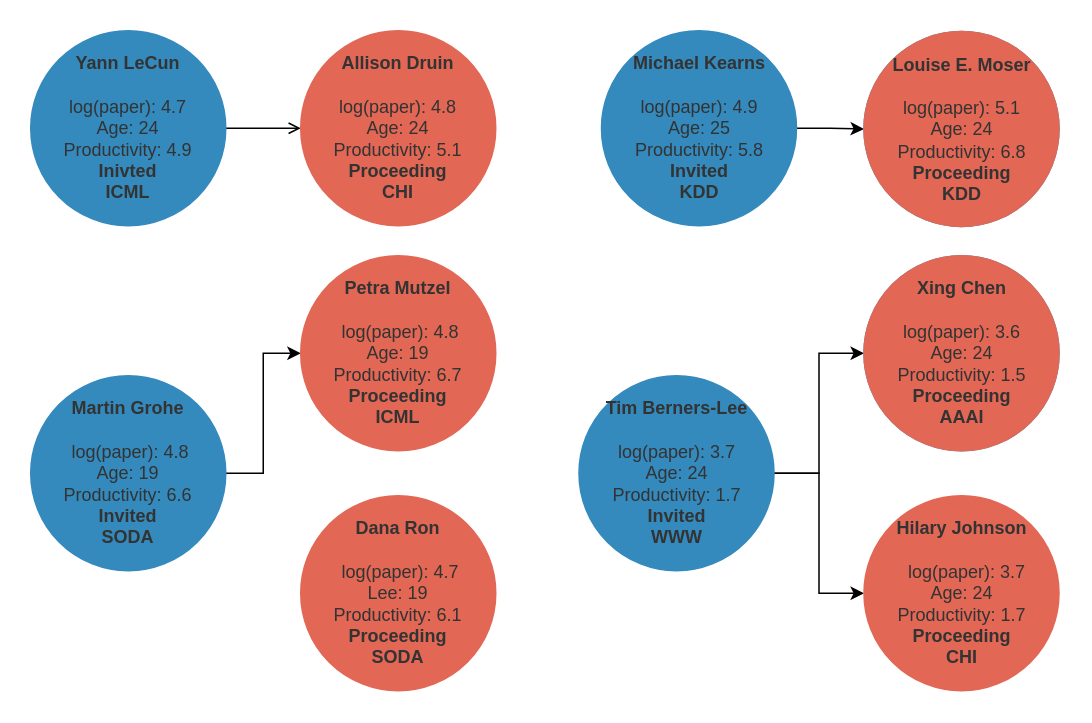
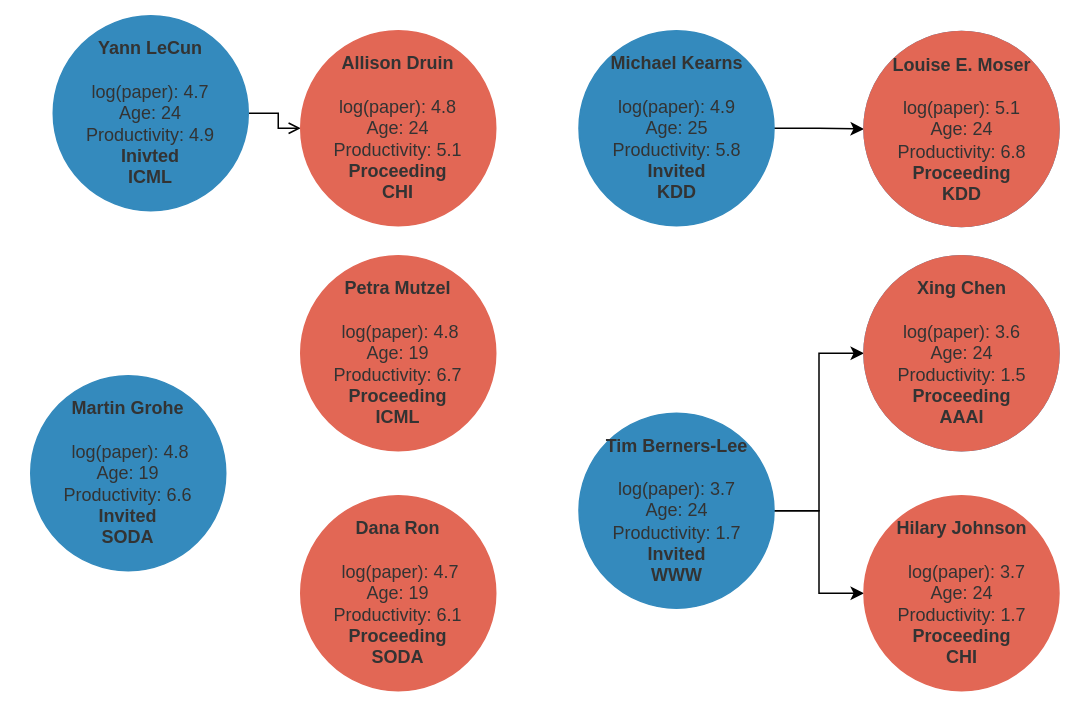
- <mxCell id="3" value="&lt;b&gt;Yann LeCun&lt;/b&gt;&lt;br&gt;&lt;br&gt;&lt;font&gt;log(paper): 4.7&lt;br&gt;Age: 24&lt;br&gt;Productivity: 4.9&lt;/font&gt;&lt;br&gt;&lt;b&gt;Inivted&lt;br&gt;ICML&lt;/b&gt;" style="ellipse;whiteSpace=wrap;html=1;labelBackgroundColor=none;fillColor=#348ABD;strokeColor=#348abd;fontColor=#333333;gradientColor=none;" parent="1" vertex="1"><mxGeometry x="20" y="20" width="130" height="130" as="geometry" /></mxCell>
+ <mxCell id="3" value="&lt;b&gt;Yann LeCun&lt;/b&gt;&lt;br&gt;&lt;br&gt;&lt;font&gt;log(paper): 4.7&lt;br&gt;Age: 24&lt;br&gt;Productivity: 4.9&lt;/font&gt;&lt;br&gt;&lt;b&gt;Inivted&lt;br&gt;ICML&lt;/b&gt;" style="ellipse;whiteSpace=wrap;html=1;labelBackgroundColor=none;fillColor=#348ABD;strokeColor=#348abd;fontColor=#333333;gradientColor=none;" parent="1" vertex="1"><mxGeometry x="35" y="10" width="130" height="130" as="geometry" /></mxCell>
- <mxCell id="6" value="&lt;b&gt;Michael Kearns&lt;/b&gt;&lt;br&gt;&lt;br&gt;log(paper): 4.9&lt;br&gt;Age: 25&lt;br&gt;Productivity: 5.8&lt;br&gt;&lt;b&gt;Invited&lt;br&gt;KDD&lt;/b&gt;" style="ellipse;whiteSpace=wrap;html=1;labelBackgroundColor=none;fillColor=#348ABD;strokeColor=#348abd;fontColor=#333333;gradientColor=none;" parent="1" vertex="1"><mxGeometry x="400.5" y="20" width="130" height="130" as="geometry" /></mxCell>
+ <mxCell id="6" value="&lt;b&gt;Michael Kearns&lt;/b&gt;&lt;br&gt;&lt;br&gt;log(paper): 4.9&lt;br&gt;Age: 25&lt;br&gt;Productivity: 5.8&lt;br&gt;&lt;b&gt;Invited&lt;br&gt;KDD&lt;/b&gt;" style="ellipse;whiteSpace=wrap;html=1;labelBackgroundColor=none;fillColor=#348ABD;strokeColor=#348abd;fontColor=#333333;gradientColor=none;" parent="1" vertex="1"><mxGeometry x="385.5" y="20" width="130" height="130" as="geometry" /></mxCell>
- <mxCell id="8" style="edgeStyle=orthogonalEdgeStyle;rounded=0;orthogonalLoop=1;jettySize=auto;html=1;entryX=0;entryY=0.5;entryDx=0;entryDy=0;labelBackgroundColor=none;strokeColor=#000000;fontColor=#333333;" parent="1" source="9" target="10" edge="1"><mxGeometry relative="1" as="geometry" /></mxCell>
- <mxCell id="14" value="&lt;b&gt;Tim Berners-Lee &lt;br&gt;&lt;/b&gt;&lt;br&gt;log(paper): 3.7&lt;br&gt;Age: 24&lt;br&gt;Productivity: 1.7&lt;br&gt;&lt;b&gt;Invited&lt;br&gt;WWW&lt;/b&gt;" style="ellipse;whiteSpace=wrap;html=1;labelBackgroundColor=none;fillColor=#348ABD;strokeColor=#348abd;fontColor=#333333;gradientColor=none;" parent="1" vertex="1"><mxGeometry x="385.5" y="250" width="130" height="130" as="geometry" /></mxCell>
+ <mxCell id="14" value="&lt;b&gt;Tim Berners-Lee &lt;br&gt;&lt;/b&gt;&lt;br&gt;log(paper): 3.7&lt;br&gt;Age: 24&lt;br&gt;Productivity: 1.7&lt;br&gt;&lt;b&gt;Invited&lt;br&gt;WWW&lt;/b&gt;" style="ellipse;whiteSpace=wrap;html=1;labelBackgroundColor=none;fillColor=#348ABD;strokeColor=#348abd;fontColor=#333333;gradientColor=none;" parent="1" vertex="1"><mxGeometry x="385.5" y="275" width="130" height="130" as="geometry" /></mxCell>
- <mxCell id="11" value="&lt;b&gt;Dana Ron&lt;/b&gt;&lt;br&gt;&lt;br&gt;&amp;nbsp;log(paper): 4.7&lt;br&gt;Lee: 19&lt;br&gt;Productivity: 6.1&lt;br&gt;&lt;b&gt;Proceeding&lt;br&gt;SODA&lt;/b&gt;" style="ellipse;whiteSpace=wrap;html=1;labelBackgroundColor=none;fillColor=#e26755;strokeColor=#e26755;fontColor=#333333;gradientColor=none;" parent="1" vertex="1"><mxGeometry x="200" y="330" width="130" height="130" as="geometry" /></mxCell>
+ <mxCell id="11" value="&lt;b&gt;Dana Ron&lt;/b&gt;&lt;br&gt;&lt;br&gt;&amp;nbsp;log(paper): 4.7&lt;br&gt;Age: 19&lt;br&gt;Productivity: 6.1&lt;br&gt;&lt;b&gt;Proceeding&lt;br&gt;SODA&lt;/b&gt;" style="ellipse;whiteSpace=wrap;html=1;labelBackgroundColor=none;fillColor=#e26755;strokeColor=#e26755;fontColor=#333333;gradientColor=none;" parent="1" vertex="1"><mxGeometry x="200" y="330" width="130" height="130" as="geometry" /></mxCell>
